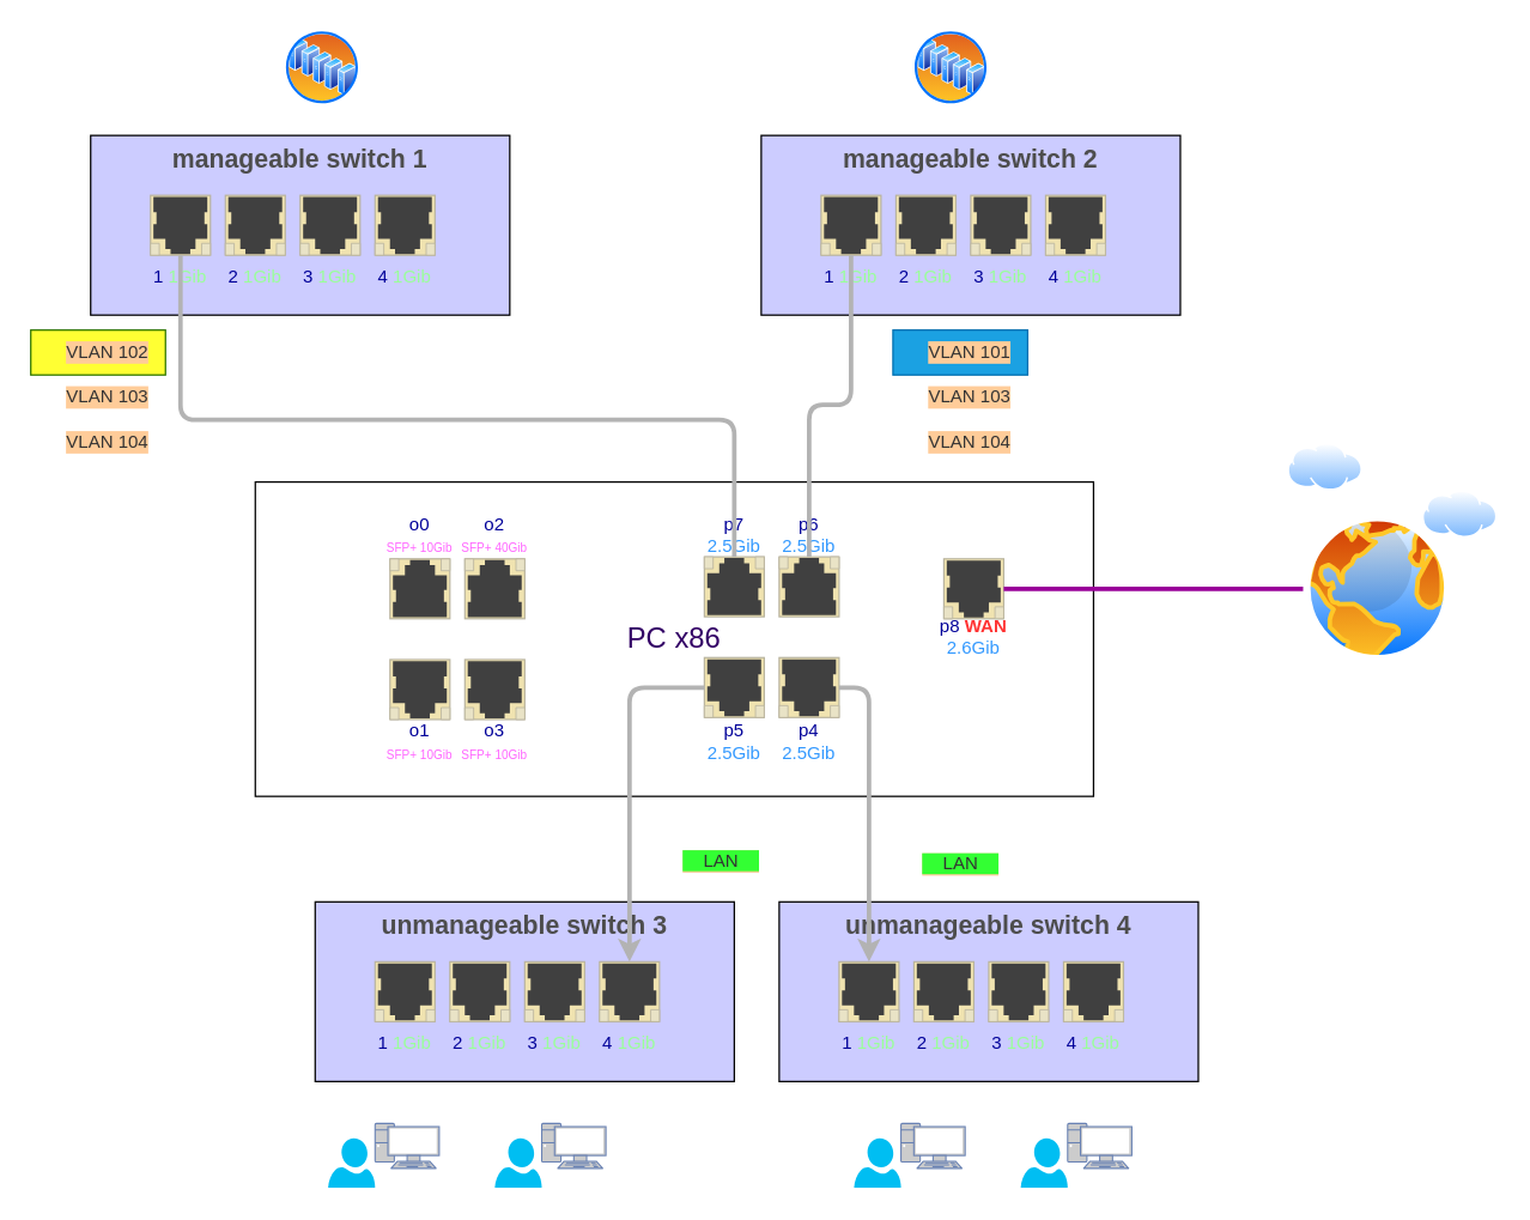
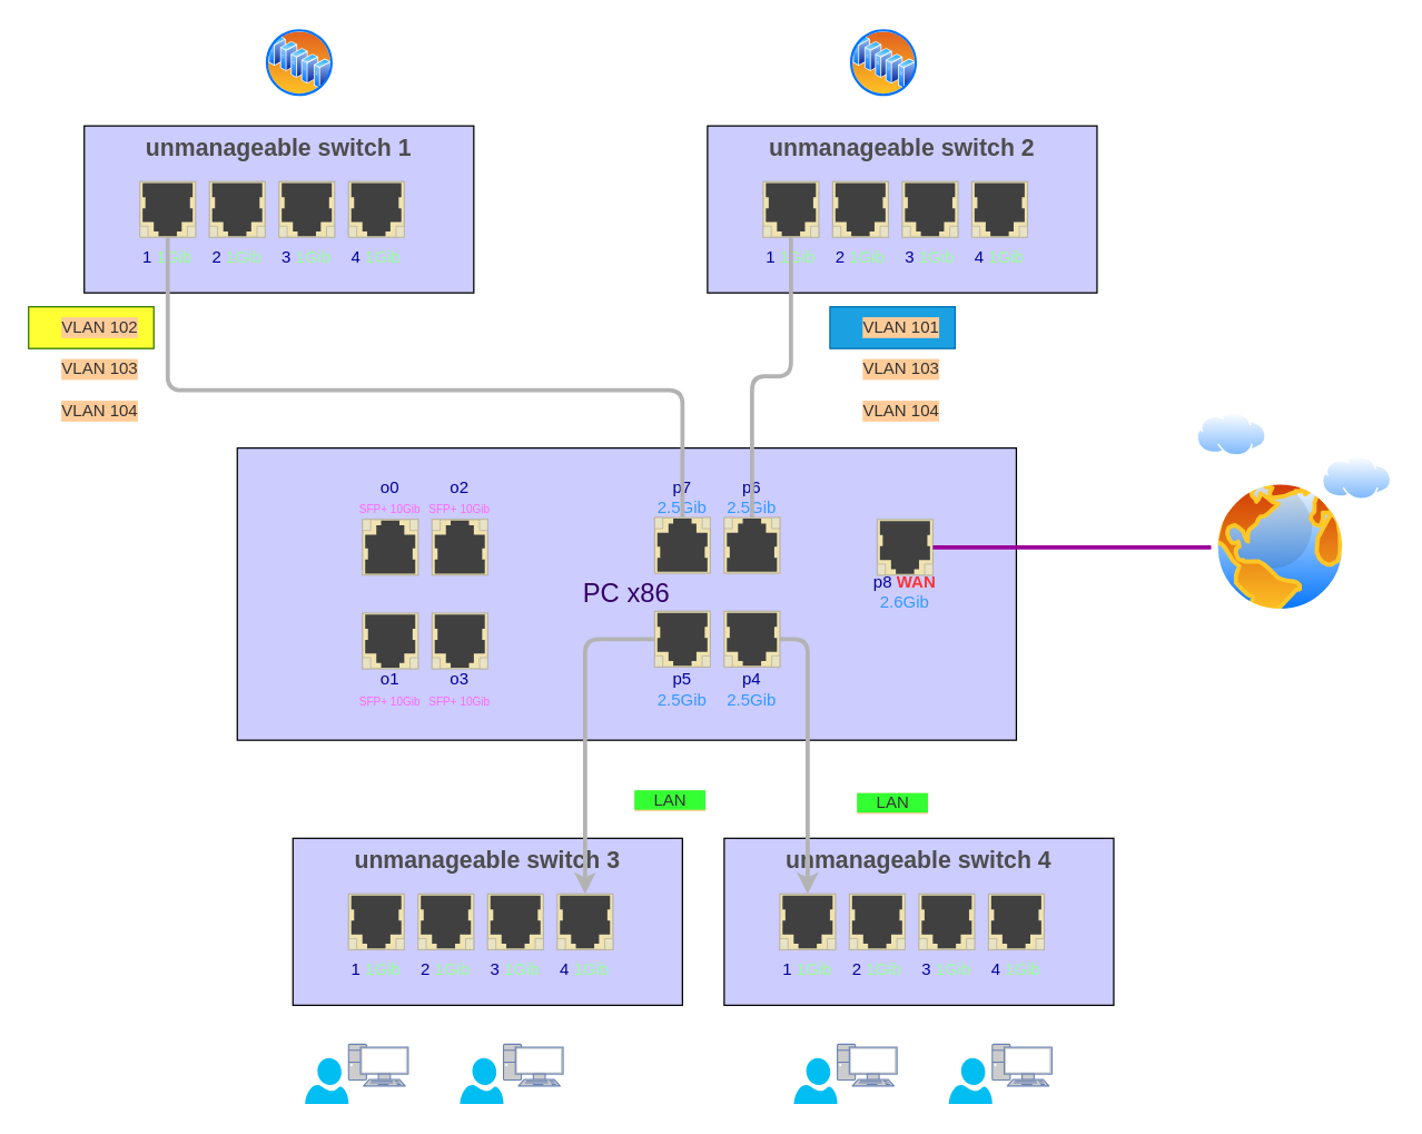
- <mxCell id="39" value="manageable switch 1" style="rounded=0;whiteSpace=wrap;html=1;fillColor=#CCCCFF;labelPosition=center;verticalLabelPosition=top;align=center;verticalAlign=bottom;spacingBottom=-29;fontStyle=1;fontSize=17;fontColor=#4D4D4D;container=0;" parent="38" vertex="1"><mxGeometry width="280" height="120" as="geometry" /></mxCell>
+ <mxCell id="39" value="unmanageable switch 1" style="rounded=0;whiteSpace=wrap;html=1;fillColor=#CCCCFF;labelPosition=center;verticalLabelPosition=top;align=center;verticalAlign=bottom;spacingBottom=-29;fontStyle=1;fontSize=17;fontColor=#4D4D4D;container=0;" parent="38" vertex="1"><mxGeometry width="280" height="120" as="geometry" /></mxCell>
- <mxCell id="49" value="manageable switch 2" style="rounded=0;whiteSpace=wrap;html=1;fillColor=#CCCCFF;labelPosition=center;verticalLabelPosition=top;align=center;verticalAlign=bottom;spacingBottom=-29;fontStyle=1;fontSize=17;fontColor=#4D4D4D;container=0;" parent="48" vertex="1"><mxGeometry width="280" height="120" as="geometry" /></mxCell>
+ <mxCell id="49" value="unmanageable switch 2" style="rounded=0;whiteSpace=wrap;html=1;fillColor=#CCCCFF;labelPosition=center;verticalLabelPosition=top;align=center;verticalAlign=bottom;spacingBottom=-29;fontStyle=1;fontSize=17;fontColor=#4D4D4D;container=0;" parent="48" vertex="1"><mxGeometry width="280" height="120" as="geometry" /></mxCell>
- <mxCell id="14" value="&lt;font color=&quot;#000099&quot;&gt;o2&lt;br&gt;&lt;/font&gt;&lt;span style=&quot;color: rgb(255, 102, 255); font-size: 8px;&quot;&gt;SFP+&amp;nbsp;&lt;/span&gt;&lt;span style=&quot;color: rgb(255, 102, 255); font-size: 8px;&quot;&gt;40Gib&lt;/span&gt;" style="text;html=1;strokeColor=none;fillColor=none;align=center;verticalAlign=middle;whiteSpace=wrap;rounded=0;" parent="13" vertex="1"><mxGeometry width="60" height="30" as="geometry" /></mxCell>
+ <mxCell id="14" value="&lt;font color=&quot;#000099&quot;&gt;o2&lt;br&gt;&lt;/font&gt;&lt;span style=&quot;color: rgb(255, 102, 255); font-size: 8px;&quot;&gt;SFP+&amp;nbsp;&lt;/span&gt;&lt;span style=&quot;color: rgb(255, 102, 255); font-size: 8px;&quot;&gt;10Gib&lt;/span&gt;" style="text;html=1;strokeColor=none;fillColor=none;align=center;verticalAlign=middle;whiteSpace=wrap;rounded=0;" parent="13" vertex="1"><mxGeometry width="60" height="30" as="geometry" /></mxCell>
- <mxCell id="3" value="&lt;font color=&quot;#330066&quot; style=&quot;font-size: 19px;&quot;&gt;PC x86&lt;/font&gt;" style="rounded=0;whiteSpace=wrap;html=1;fillColor=#ffffff;" parent="2" vertex="1"><mxGeometry width="560" height="210" as="geometry" /></mxCell>
+ <mxCell id="3" value="&lt;font color=&quot;#330066&quot; style=&quot;font-size: 19px;&quot;&gt;PC x86&lt;/font&gt;" style="rounded=0;whiteSpace=wrap;html=1;fillColor=#CCCCFF;" parent="2" vertex="1"><mxGeometry width="560" height="210" as="geometry" /></mxCell>
